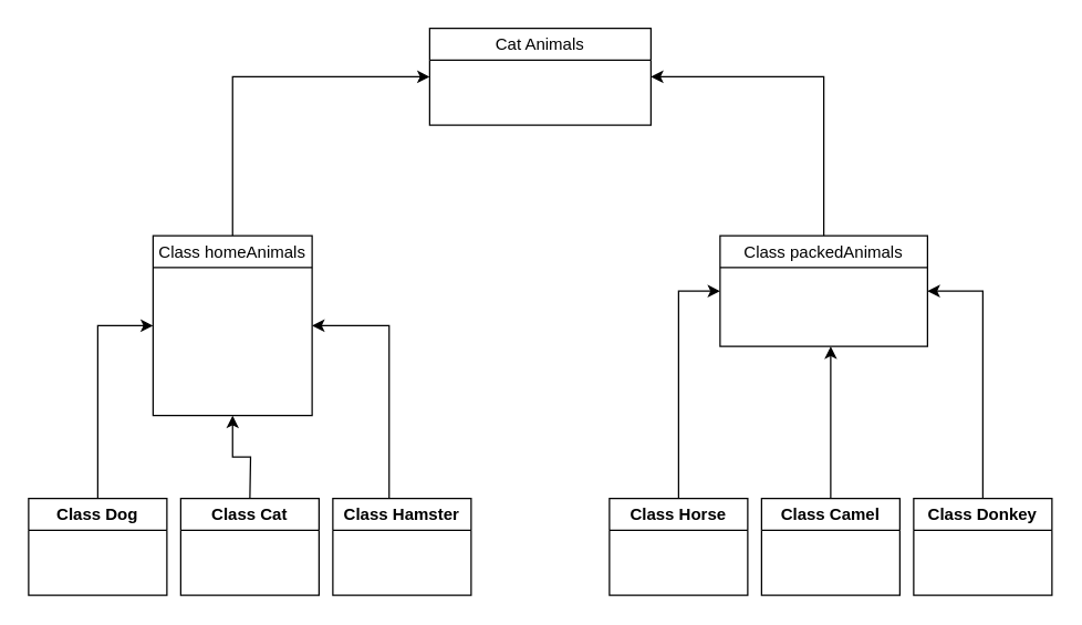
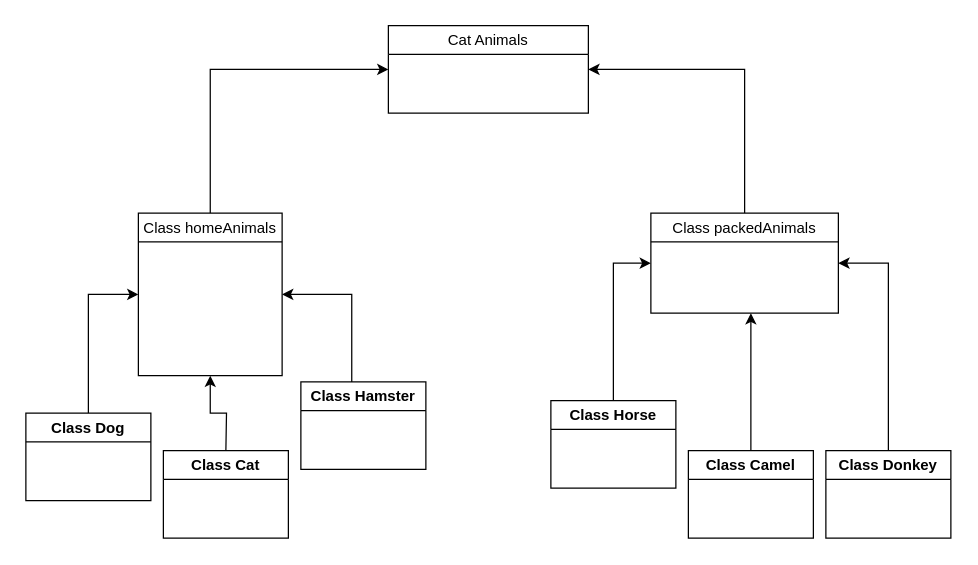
- <mxCell id="13" value="Class Dog" style="swimlane;whiteSpace=wrap;html=1;" vertex="1" parent="1"><mxGeometry y="360" width="100" height="70" as="geometry" x="20" /></mxCell>
+ <mxCell id="13" value="Class Dog" style="swimlane;whiteSpace=wrap;html=1;" vertex="1" parent="1"><mxGeometry x="20" y="330" width="100" height="70" as="geometry" /></mxCell>
- <mxCell id="15" value="Class Hamster" style="swimlane;whiteSpace=wrap;html=1;startSize=23;" vertex="1" parent="1"><mxGeometry x="240" y="360" width="100" height="70" as="geometry" /></mxCell>
+ <mxCell id="15" value="Class Hamster" style="swimlane;whiteSpace=wrap;html=1;startSize=23;" vertex="1" parent="1"><mxGeometry x="240" y="305" width="100" height="70" as="geometry" /></mxCell>
- <mxCell id="16" value="Class Horse" style="swimlane;whiteSpace=wrap;html=1;" vertex="1" parent="1"><mxGeometry x="440" y="360" width="100" height="70" as="geometry" /></mxCell>
+ <mxCell id="16" value="Class Horse" style="swimlane;whiteSpace=wrap;html=1;" vertex="1" parent="1"><mxGeometry x="440" y="320" width="100" height="70" as="geometry" /></mxCell>
